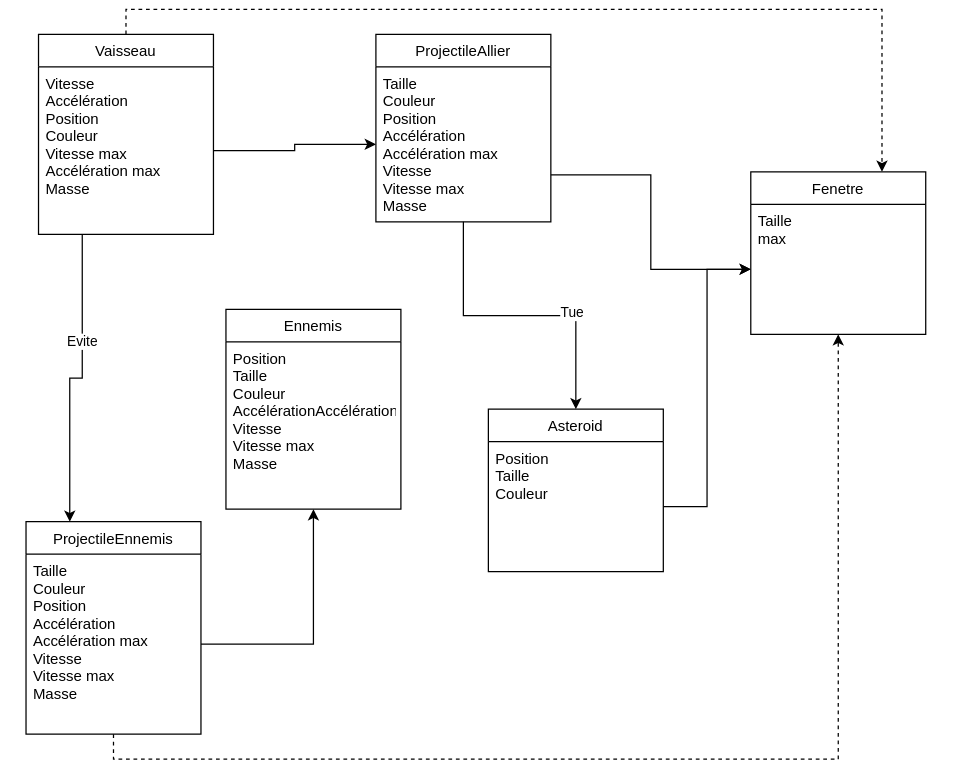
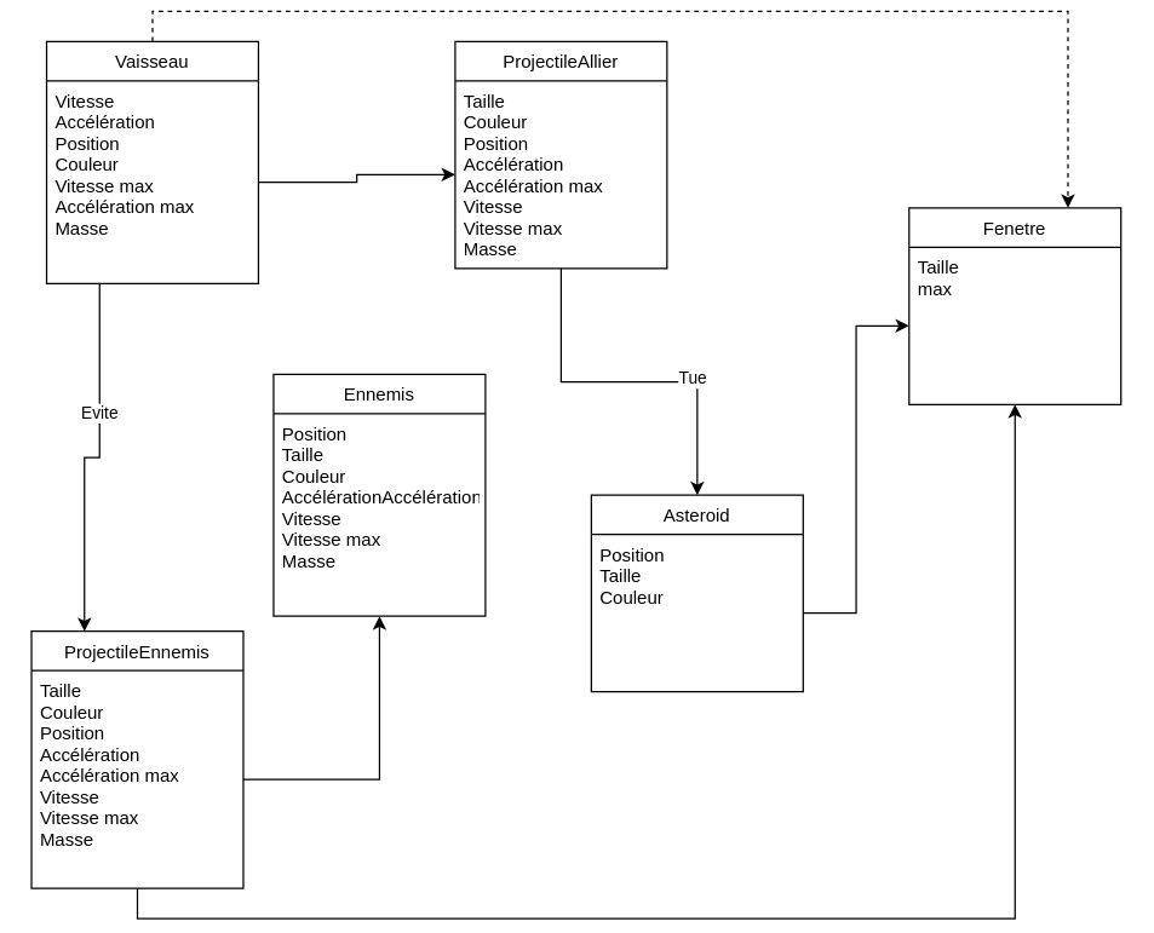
- <mxCell id="16" style="edgeStyle=orthogonalEdgeStyle;rounded=0;orthogonalLoop=1;jettySize=auto;html=1;exitX=1;exitY=0.75;exitDx=0;exitDy=0;" edge="1" parent="1" source="17" target="13"><mxGeometry relative="1" as="geometry" /></mxCell>
- <mxCell id="9" style="edgeStyle=orthogonalEdgeStyle;rounded=0;orthogonalLoop=1;jettySize=auto;html=1;exitX=0.5;exitY=1;exitDx=0;exitDy=0;entryX=0.5;entryY=1;entryDx=0;entryDy=0;dashed=1;" edge="1" parent="1" source="10" target="12"><mxGeometry relative="1" as="geometry" /></mxCell>
+ <mxCell id="9" style="edgeStyle=orthogonalEdgeStyle;rounded=0;orthogonalLoop=1;jettySize=auto;html=1;exitX=0.5;exitY=1;exitDx=0;exitDy=0;entryX=0.5;entryY=1;entryDx=0;entryDy=0;" edge="1" parent="1" source="10" target="12"><mxGeometry relative="1" as="geometry" /></mxCell>
